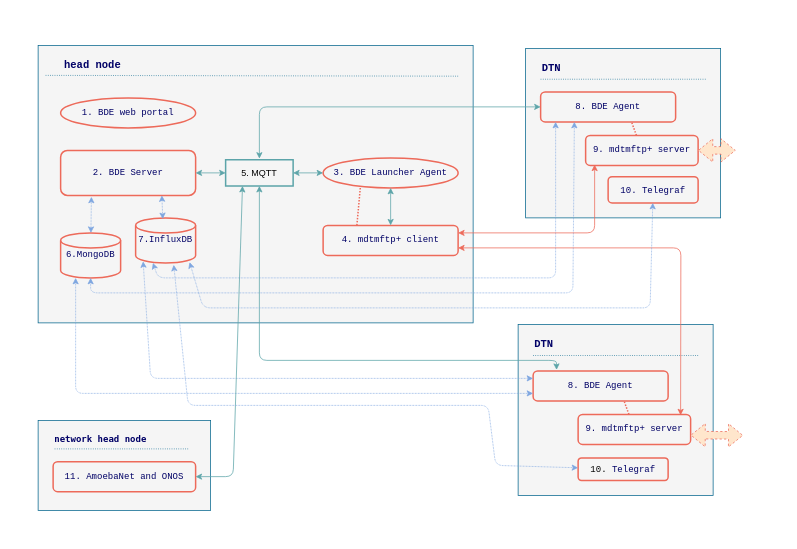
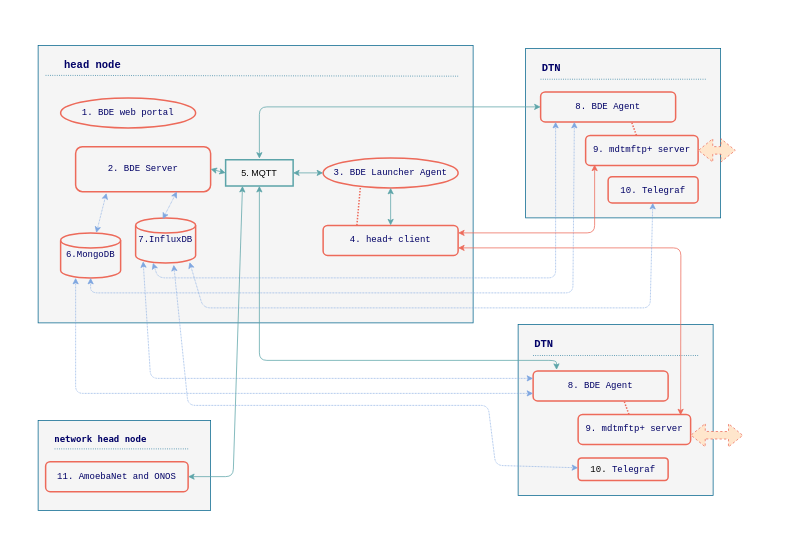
- <mxCell id="7" value="2. BDE Server" style="rounded=1;whiteSpace=wrap;html=1;strokeColor=#ED6A5A;strokeWidth=2;fillColor=none;fontFamily=Courier New;fontColor=#000066;" parent="1" vertex="1"><mxGeometry x="80" y="200" width="180" height="60" as="geometry" /></mxCell>
+ <mxCell id="7" value="2. BDE Server" style="rounded=1;whiteSpace=wrap;html=1;strokeColor=#ED6A5A;strokeWidth=2;fillColor=none;fontFamily=Courier New;fontColor=#000066;" parent="1" vertex="1"><mxGeometry x="100" y="195" width="180" height="60" as="geometry" /></mxCell>
- <mxCell id="14" value="4. mdtmftp+ client" style="rounded=1;whiteSpace=wrap;html=1;strokeColor=#ED6A5A;strokeWidth=2;fillColor=none;fontFamily=Courier New;fontColor=#000066;" parent="1" vertex="1"><mxGeometry x="430" y="300" width="180" height="40" as="geometry" /></mxCell>
+ <mxCell id="14" value="4. head+ client" style="rounded=1;whiteSpace=wrap;html=1;strokeColor=#ED6A5A;strokeWidth=2;fillColor=none;fontFamily=Courier New;fontColor=#000066;" parent="1" vertex="1"><mxGeometry x="430" y="300" width="180" height="40" as="geometry" /></mxCell>
- <mxCell id="44" value="11. AmoebaNet and ONOS" style="rounded=1;whiteSpace=wrap;html=1;strokeColor=#ED6A5A;strokeWidth=2;fillColor=none;fontFamily=Courier New;fontColor=#000066;" parent="1" vertex="1"><mxGeometry x="70" y="615" width="190" height="40" as="geometry" /></mxCell>
+ <mxCell id="44" value="11. AmoebaNet and ONOS" style="rounded=1;whiteSpace=wrap;html=1;strokeColor=#ED6A5A;strokeWidth=2;fillColor=none;fontFamily=Courier New;fontColor=#000066;" parent="1" vertex="1"><mxGeometry x="60" y="615" width="190" height="40" as="geometry" /></mxCell>
